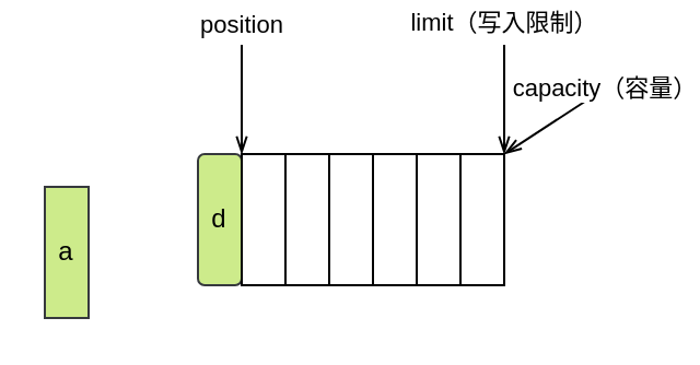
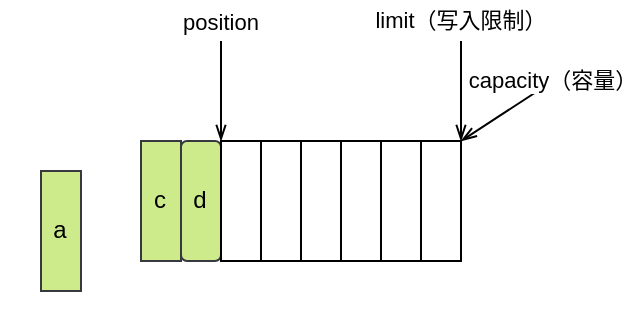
+ <mxCell id="4" value="c" style="rounded=0;whiteSpace=wrap;html=1;fillColor=#cdeb8b;strokeColor=#36393d;" vertex="1" parent="1"><mxGeometry x="70" y="70" width="20" height="60" as="geometry" /></mxCell>
